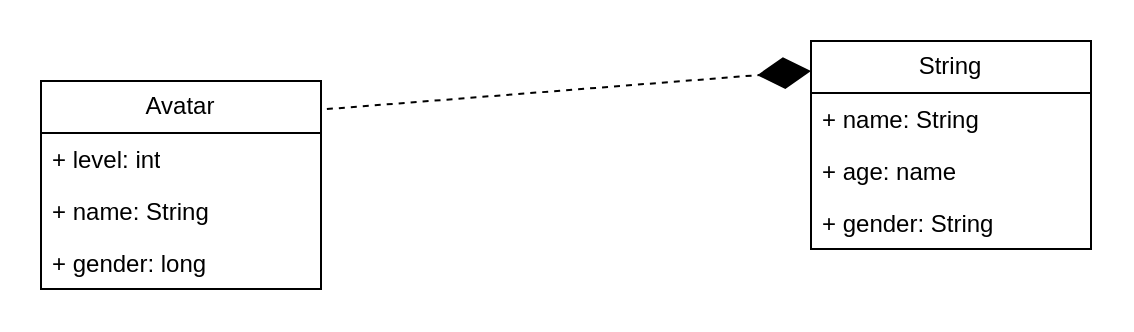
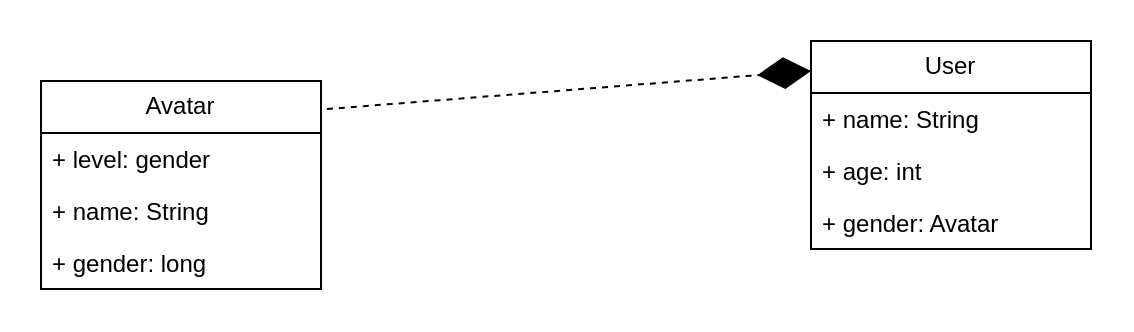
- <mxCell id="2" value="String" style="swimlane;fontStyle=0;childLayout=stackLayout;horizontal=1;startSize=26;fillColor=none;horizontalStack=0;resizeParent=1;resizeParentMax=0;resizeLast=0;collapsible=1;marginBottom=0;whiteSpace=wrap;html=1;" vertex="1" parent="1"><mxGeometry x="405" y="20" width="140" height="104" as="geometry" /></mxCell>
+ <mxCell id="2" value="User" style="swimlane;fontStyle=0;childLayout=stackLayout;horizontal=1;startSize=26;fillColor=none;horizontalStack=0;resizeParent=1;resizeParentMax=0;resizeLast=0;collapsible=1;marginBottom=0;whiteSpace=wrap;html=1;" vertex="1" parent="1"><mxGeometry x="405" y="20" width="140" height="104" as="geometry" /></mxCell>
- <mxCell id="7" value="+ level: int" style="text;strokeColor=none;fillColor=none;align=left;verticalAlign=top;spacingLeft=4;spacingRight=4;overflow=hidden;rotatable=0;points=[[0,0.5],[1,0.5]];portConstraint=eastwest;whiteSpace=wrap;html=1;" vertex="1" parent="6"><mxGeometry y="26" width="140" height="26" as="geometry" /></mxCell>
+ <mxCell id="7" value="+ level: gender" style="text;strokeColor=none;fillColor=none;align=left;verticalAlign=top;spacingLeft=4;spacingRight=4;overflow=hidden;rotatable=0;points=[[0,0.5],[1,0.5]];portConstraint=eastwest;whiteSpace=wrap;html=1;" vertex="1" parent="6"><mxGeometry y="26" width="140" height="26" as="geometry" /></mxCell>
- <mxCell id="4" value="+ age: name" style="text;strokeColor=none;fillColor=none;align=left;verticalAlign=top;spacingLeft=4;spacingRight=4;overflow=hidden;rotatable=0;points=[[0,0.5],[1,0.5]];portConstraint=eastwest;whiteSpace=wrap;html=1;" vertex="1" parent="2"><mxGeometry y="52" width="140" height="26" as="geometry" /></mxCell>
+ <mxCell id="4" value="+ age: int" style="text;strokeColor=none;fillColor=none;align=left;verticalAlign=top;spacingLeft=4;spacingRight=4;overflow=hidden;rotatable=0;points=[[0,0.5],[1,0.5]];portConstraint=eastwest;whiteSpace=wrap;html=1;" vertex="1" parent="2"><mxGeometry y="52" width="140" height="26" as="geometry" /></mxCell>
- <mxCell id="5" value="+ gender: String" style="text;strokeColor=none;fillColor=none;align=left;verticalAlign=top;spacingLeft=4;spacingRight=4;overflow=hidden;rotatable=0;points=[[0,0.5],[1,0.5]];portConstraint=eastwest;whiteSpace=wrap;html=1;" vertex="1" parent="2"><mxGeometry y="78" width="140" height="26" as="geometry" /></mxCell>
+ <mxCell id="5" value="+ gender: Avatar" style="text;strokeColor=none;fillColor=none;align=left;verticalAlign=top;spacingLeft=4;spacingRight=4;overflow=hidden;rotatable=0;points=[[0,0.5],[1,0.5]];portConstraint=eastwest;whiteSpace=wrap;html=1;" vertex="1" parent="2"><mxGeometry y="78" width="140" height="26" as="geometry" /></mxCell>
